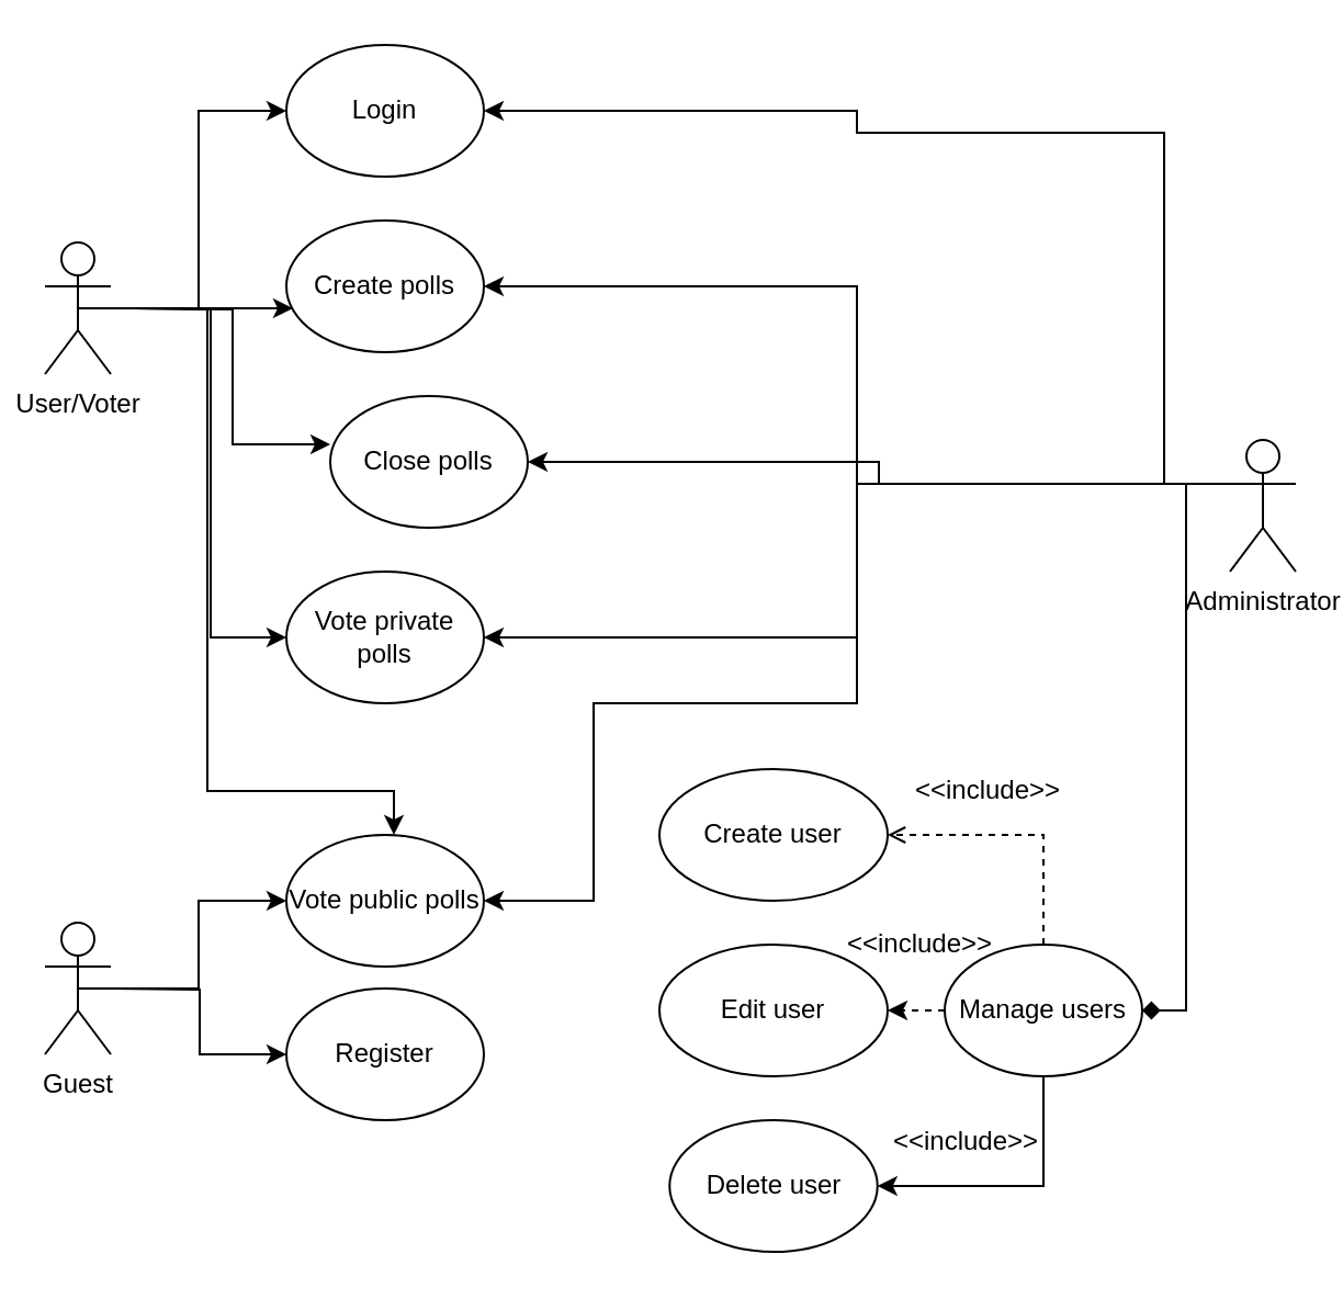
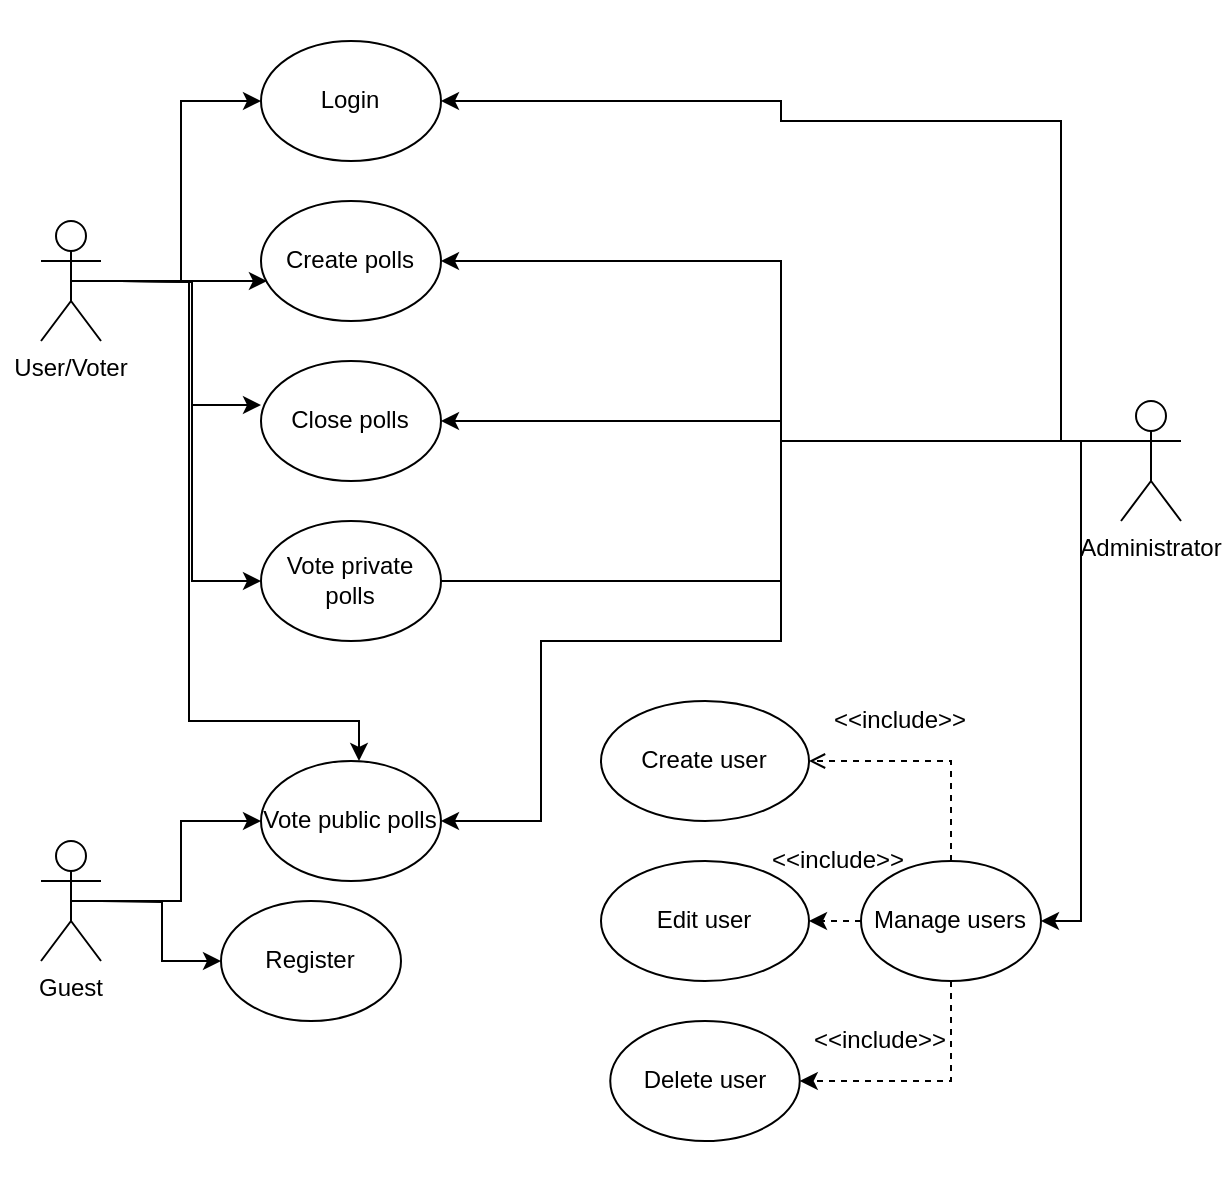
- <mxCell id="21" value="Close polls" style="ellipse;whiteSpace=wrap;html=1;" parent="1" vertex="1"><mxGeometry x="150" y="180" width="90" height="60" as="geometry" /></mxCell>
+ <mxCell id="21" value="Close polls" style="ellipse;whiteSpace=wrap;html=1;" parent="1" vertex="1"><mxGeometry x="130" y="180" width="90" height="60" as="geometry" /></mxCell>
- <mxCell id="12" style="edgeStyle=orthogonalEdgeStyle;rounded=0;orthogonalLoop=1;jettySize=auto;html=1;exitX=0;exitY=0.333;exitDx=0;exitDy=0;exitPerimeter=0;entryX=1;entryY=0.5;entryDx=0;entryDy=0;" parent="1" source="14" target="23" edge="1"><mxGeometry relative="1" as="geometry" /></mxCell>
+ <mxCell id="12" style="edgeStyle=orthogonalEdgeStyle;rounded=0;orthogonalLoop=1;jettySize=auto;html=1;exitX=0;exitY=0.333;exitDx=0;exitDy=0;exitPerimeter=0;entryX=1;entryY=0.5;entryDx=0;entryDy=0;endArrow=none;" parent="1" source="14" target="23" edge="1"><mxGeometry relative="1" as="geometry" /></mxCell>
- <mxCell id="8" style="edgeStyle=orthogonalEdgeStyle;rounded=0;orthogonalLoop=1;jettySize=auto;html=1;exitX=0;exitY=0.333;exitDx=0;exitDy=0;exitPerimeter=0;entryX=1;entryY=0.5;entryDx=0;entryDy=0;endArrow=diamond;" parent="1" source="14" target="27" edge="1"><mxGeometry relative="1" as="geometry" /></mxCell>
+ <mxCell id="8" style="edgeStyle=orthogonalEdgeStyle;rounded=0;orthogonalLoop=1;jettySize=auto;html=1;exitX=0;exitY=0.333;exitDx=0;exitDy=0;exitPerimeter=0;entryX=1;entryY=0.5;entryDx=0;entryDy=0;" parent="1" source="14" target="27" edge="1"><mxGeometry relative="1" as="geometry" /></mxCell>
- <mxCell id="20" value="Register" style="ellipse;whiteSpace=wrap;html=1;" parent="1" vertex="1"><mxGeometry x="130" y="450" width="90" height="60" as="geometry" /></mxCell>
+ <mxCell id="20" value="Register" style="ellipse;whiteSpace=wrap;html=1;" parent="1" vertex="1"><mxGeometry x="110" y="450" width="90" height="60" as="geometry" /></mxCell>
- <mxCell id="26" style="edgeStyle=orthogonalEdgeStyle;rounded=0;orthogonalLoop=1;jettySize=auto;html=1;exitX=0.5;exitY=1;exitDx=0;exitDy=0;entryX=1;entryY=0.5;entryDx=0;entryDy=0;dashed=0;" parent="1" source="27" target="28" edge="1"><mxGeometry relative="1" as="geometry" /></mxCell>
+ <mxCell id="26" style="edgeStyle=orthogonalEdgeStyle;rounded=0;orthogonalLoop=1;jettySize=auto;html=1;exitX=0.5;exitY=1;exitDx=0;exitDy=0;entryX=1;entryY=0.5;entryDx=0;entryDy=0;dashed=1;" parent="1" source="27" target="28" edge="1"><mxGeometry relative="1" as="geometry" /></mxCell>
